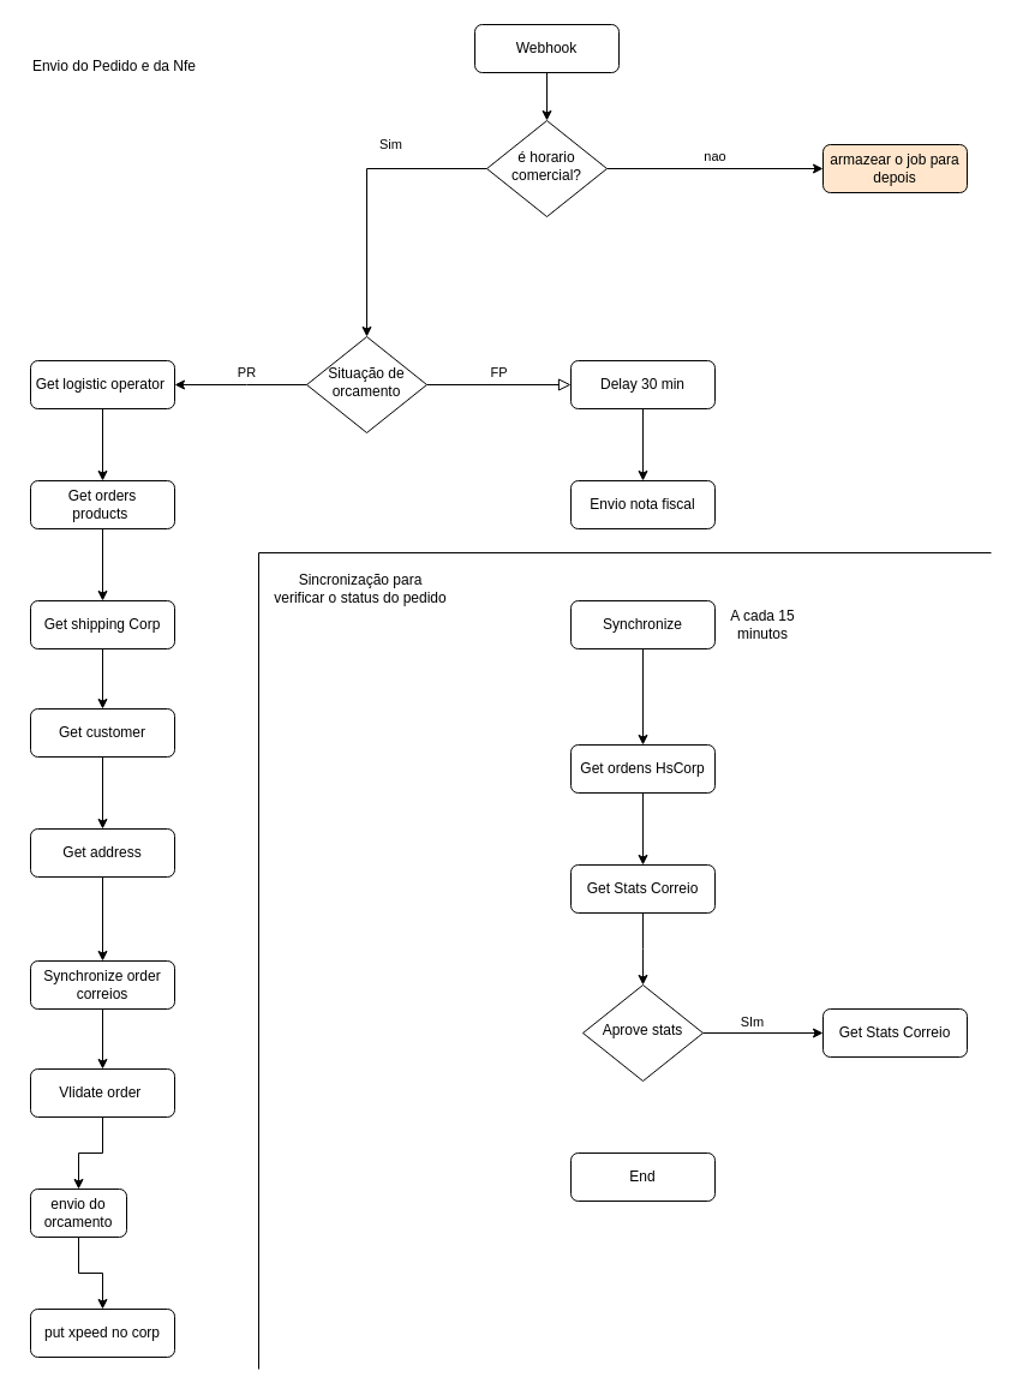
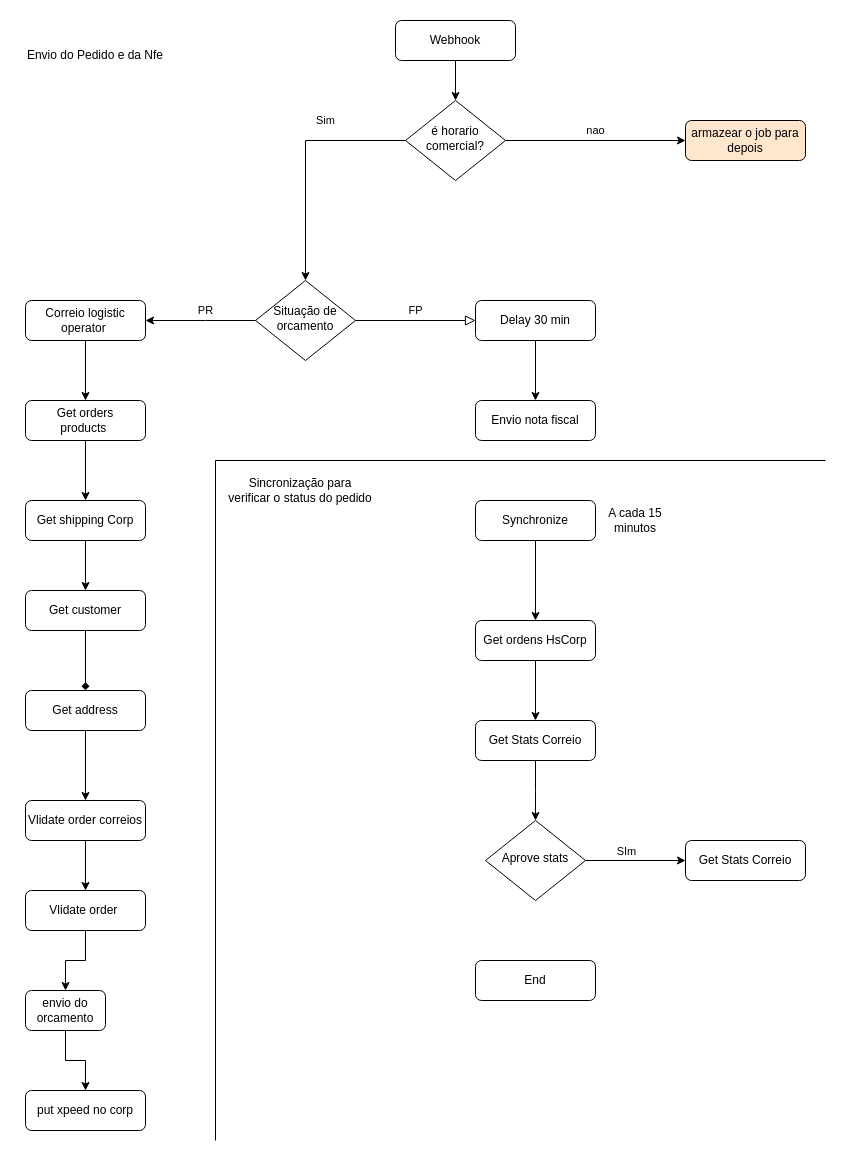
- <mxCell id="10" value="Get logistic operator&amp;nbsp;" style="rounded=1;whiteSpace=wrap;html=1;fontSize=12;glass=0;strokeWidth=1;shadow=0;" parent="1" vertex="1"><mxGeometry x="25" y="300" width="120" height="40" as="geometry" /></mxCell>
+ <mxCell id="10" value="Correio logistic operator&amp;nbsp;" style="rounded=1;whiteSpace=wrap;html=1;fontSize=12;glass=0;strokeWidth=1;shadow=0;" parent="1" vertex="1"><mxGeometry x="25" y="300" width="120" height="40" as="geometry" /></mxCell>
- <mxCell id="16" style="edgeStyle=orthogonalEdgeStyle;rounded=0;orthogonalLoop=1;jettySize=auto;html=1;" parent="1" source="17" target="19" edge="1"><mxGeometry relative="1" as="geometry" /></mxCell>
+ <mxCell id="16" style="edgeStyle=orthogonalEdgeStyle;rounded=0;orthogonalLoop=1;jettySize=auto;html=1;endArrow=diamond;" parent="1" source="17" target="19" edge="1"><mxGeometry relative="1" as="geometry" /></mxCell>
- <mxCell id="21" value="Synchronize order correios" style="rounded=1;whiteSpace=wrap;html=1;fontSize=12;glass=0;strokeWidth=1;shadow=0;" parent="1" vertex="1"><mxGeometry x="25" y="800" width="120" height="40" as="geometry" /></mxCell>
+ <mxCell id="21" value="Vlidate order correios" style="rounded=1;whiteSpace=wrap;html=1;fontSize=12;glass=0;strokeWidth=1;shadow=0;" parent="1" vertex="1"><mxGeometry x="25" y="800" width="120" height="40" as="geometry" /></mxCell>
